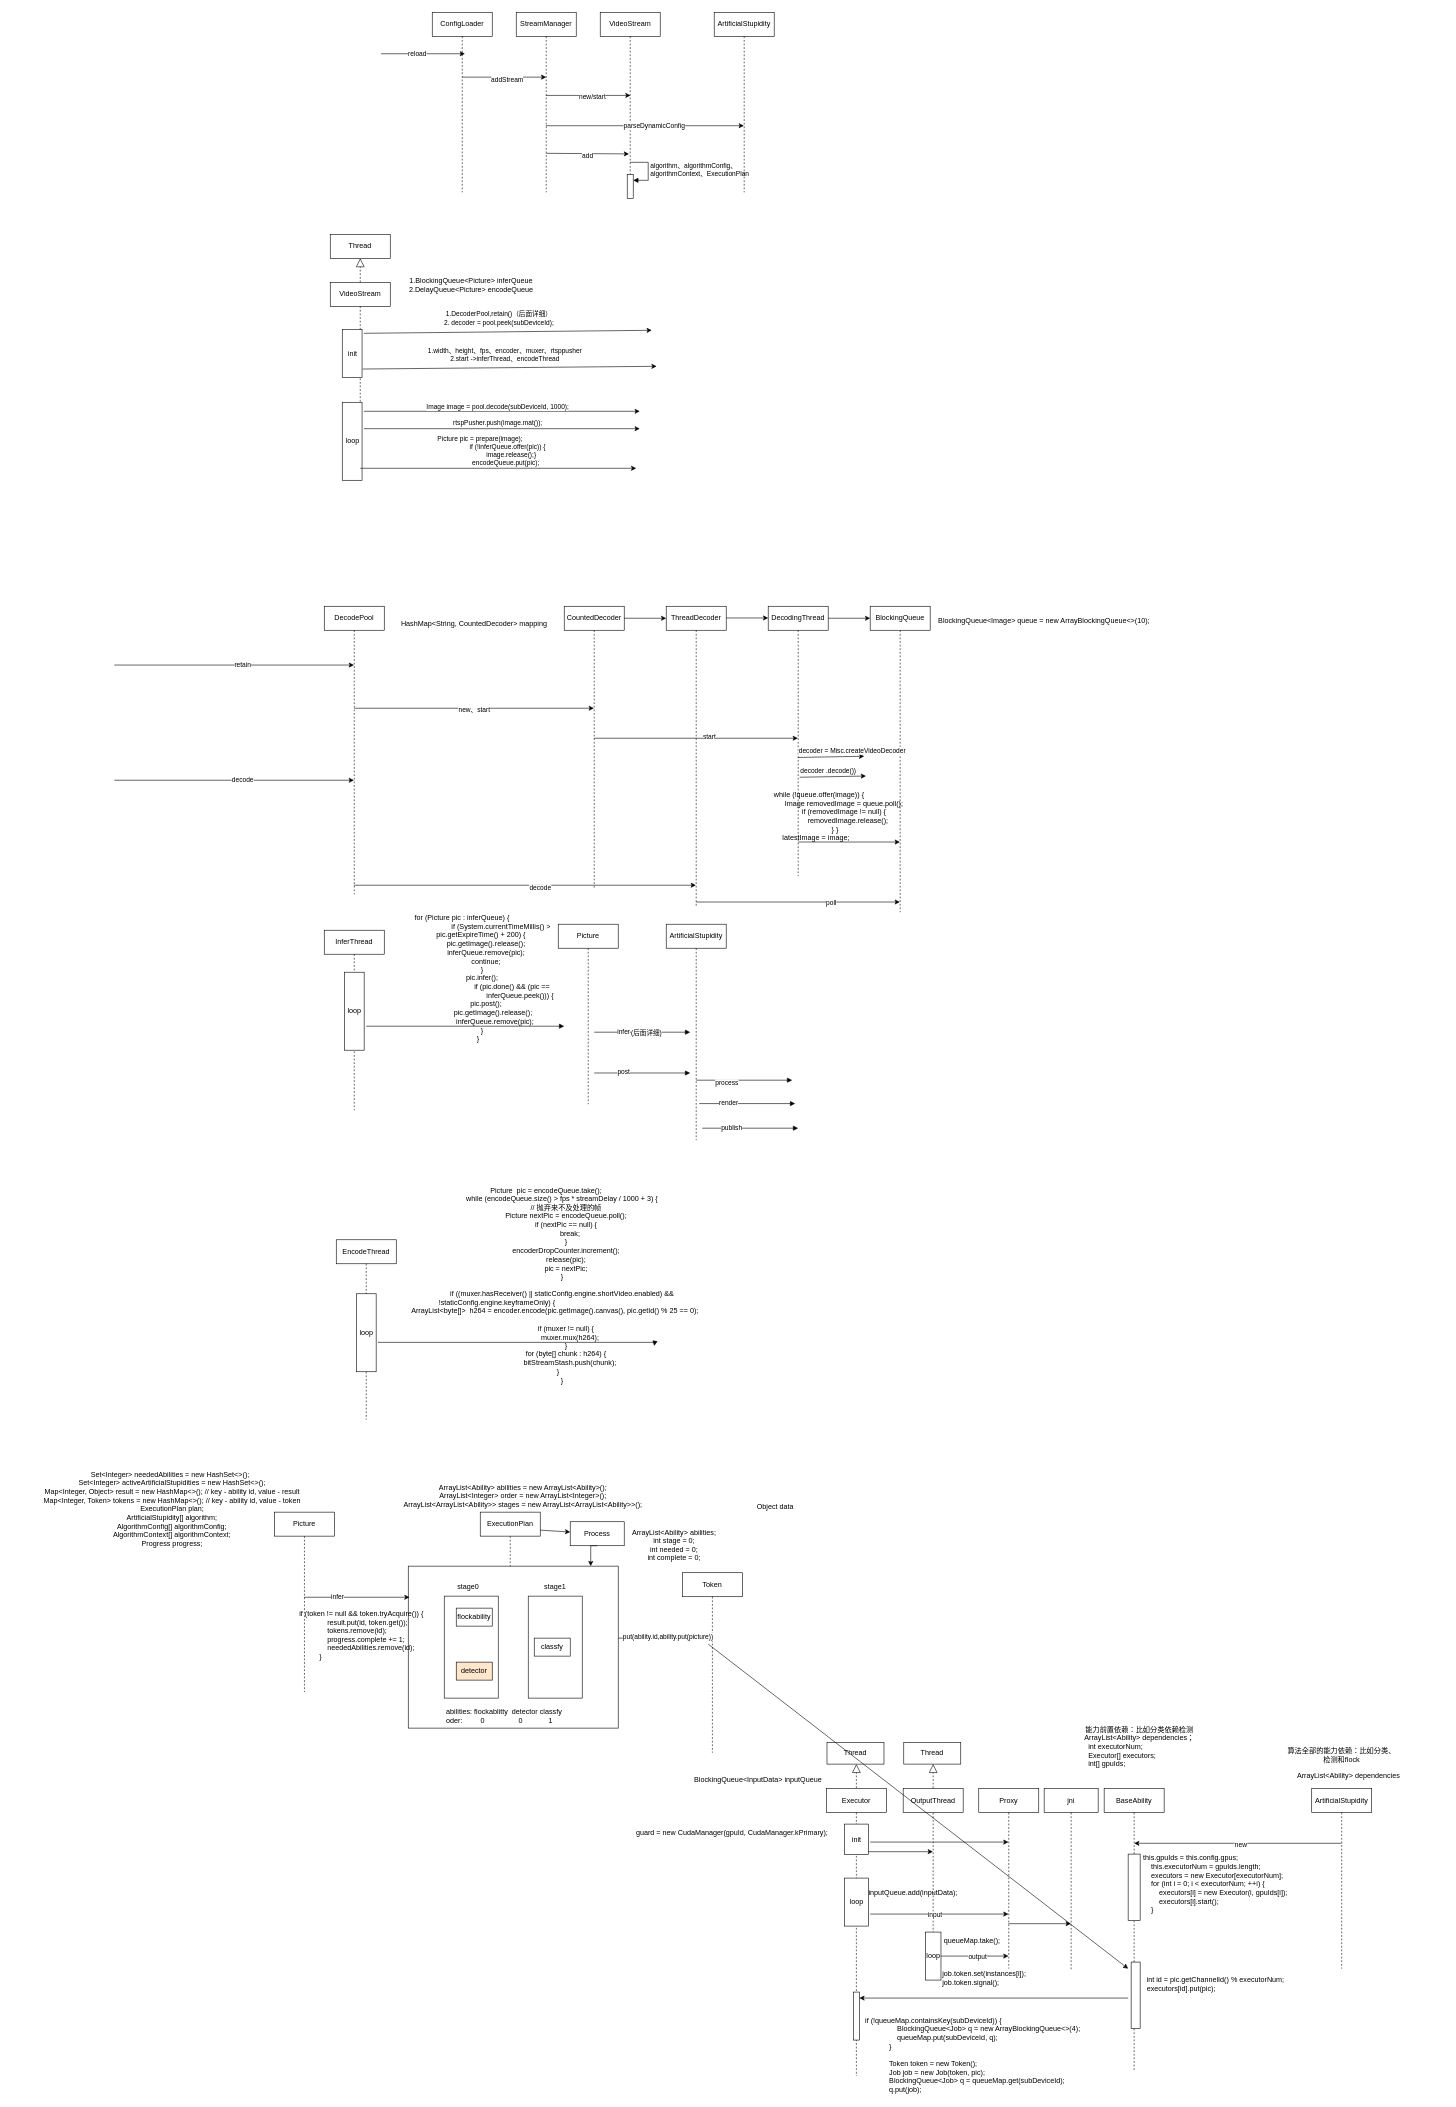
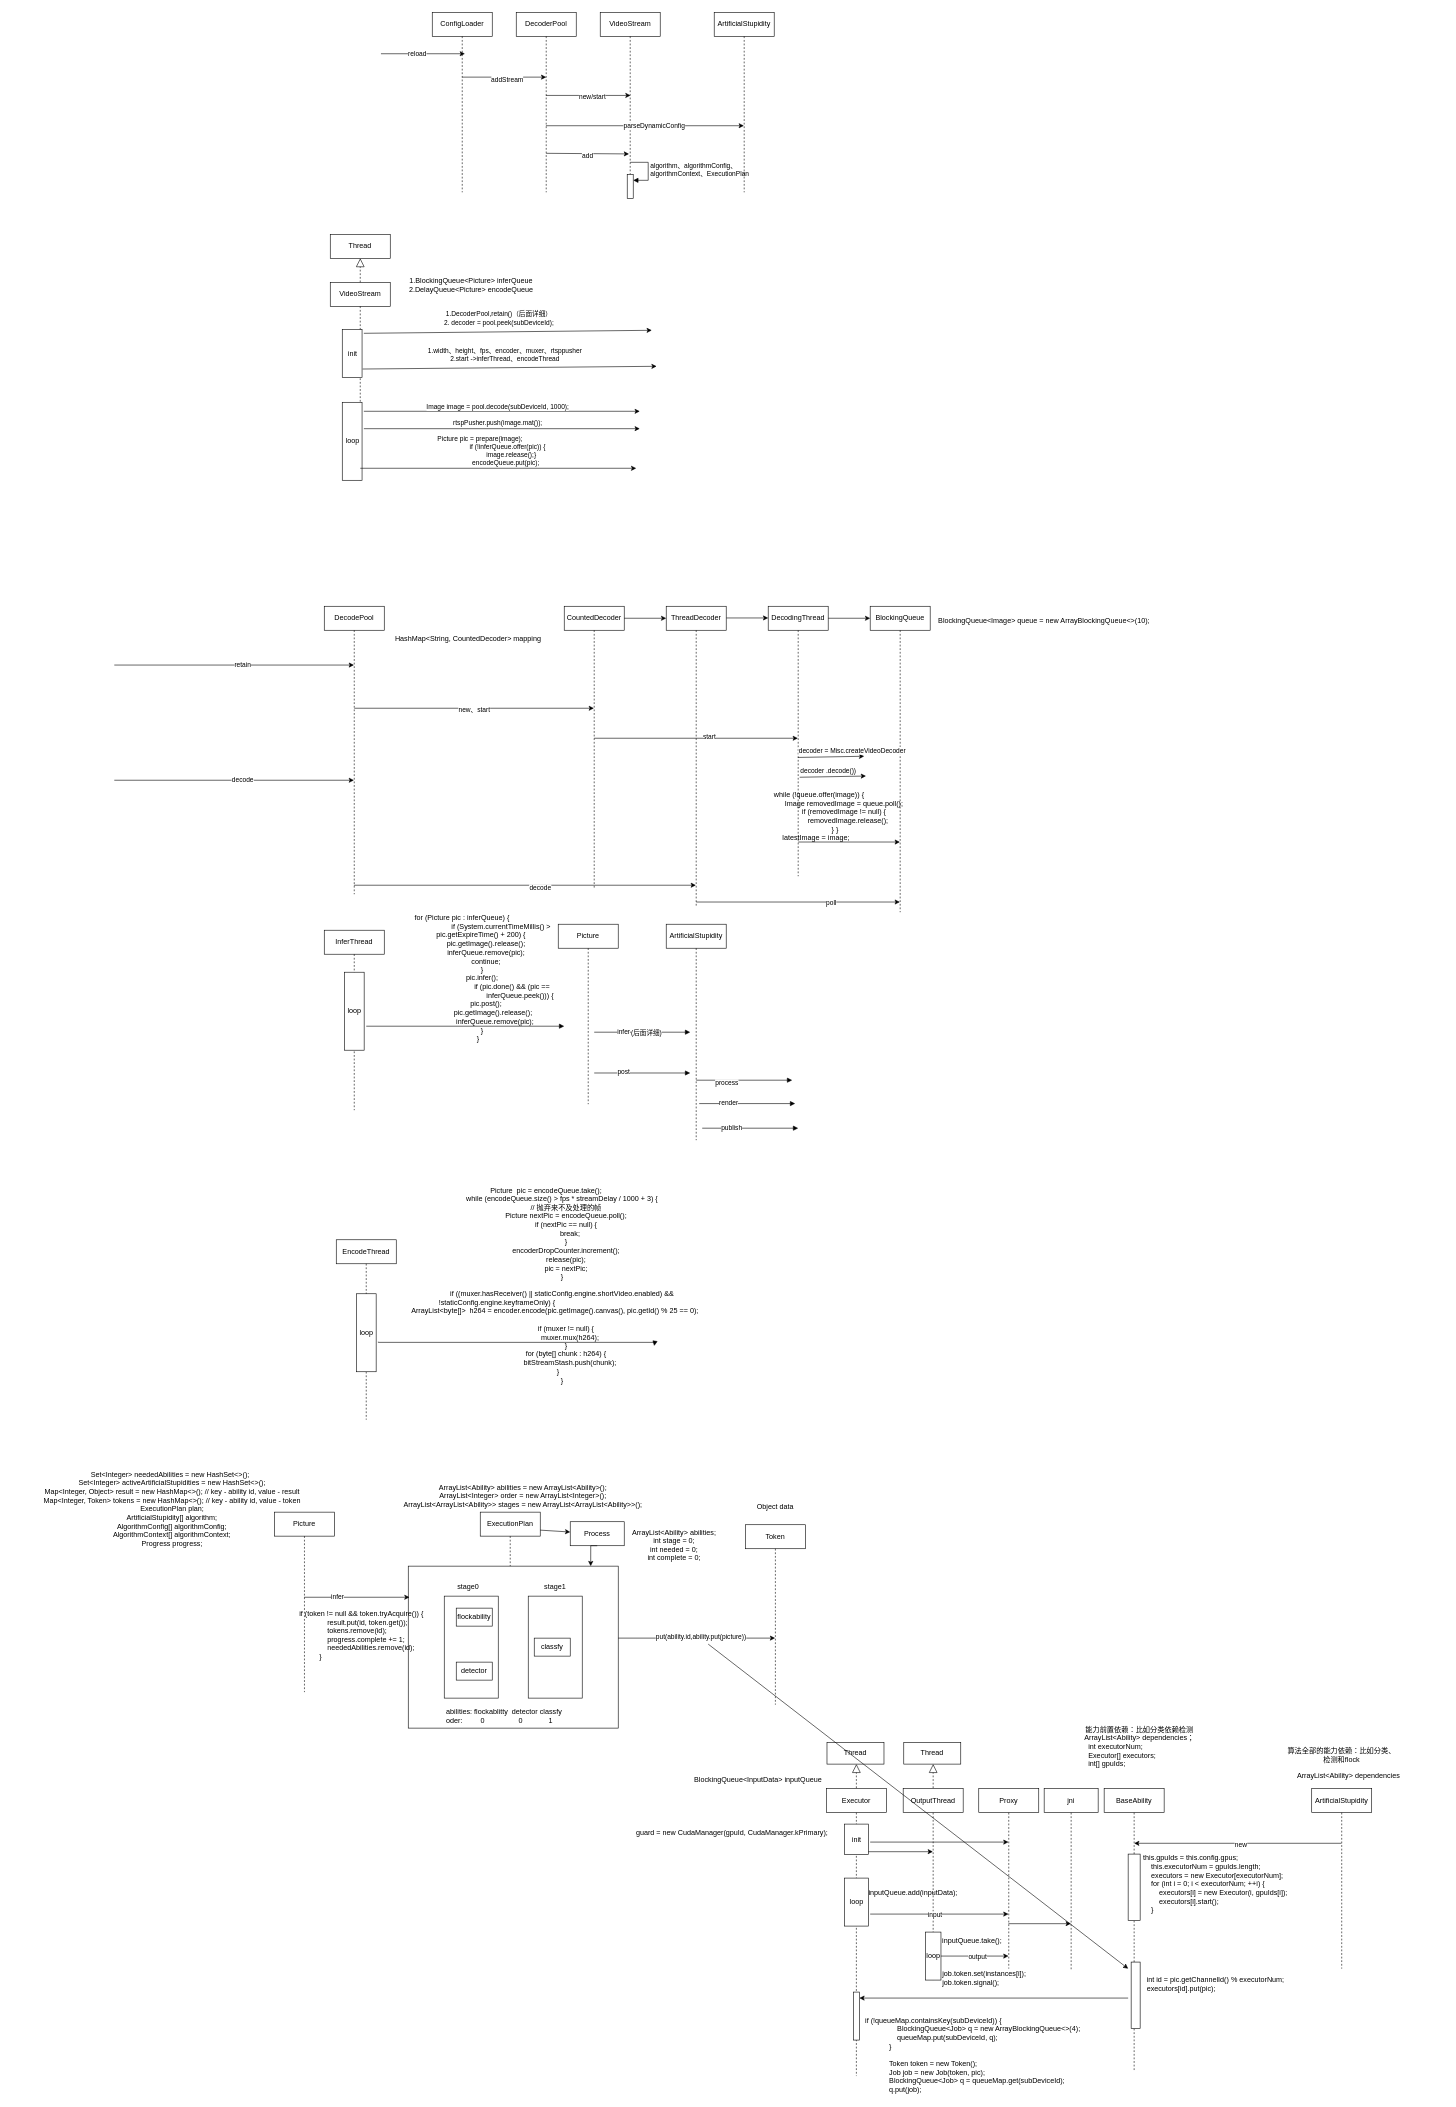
- <mxCell id="9" value="StreamManager" style="shape=umlLifeline;perimeter=lifelinePerimeter;whiteSpace=wrap;html=1;container=1;dropTarget=0;collapsible=0;recursiveResize=0;outlineConnect=0;portConstraint=eastwest;newEdgeStyle={&quot;curved&quot;:0,&quot;rounded&quot;:0};" parent="1" vertex="1"><mxGeometry x="860" y="20" width="100" height="300" as="geometry" /></mxCell>
+ <mxCell id="9" value="DecoderPool" style="shape=umlLifeline;perimeter=lifelinePerimeter;whiteSpace=wrap;html=1;container=1;dropTarget=0;collapsible=0;recursiveResize=0;outlineConnect=0;portConstraint=eastwest;newEdgeStyle={&quot;curved&quot;:0,&quot;rounded&quot;:0};" parent="1" vertex="1"><mxGeometry x="860" y="20" width="100" height="300" as="geometry" /></mxCell>
- <mxCell id="56" value="HashMap&amp;lt;String, CountedDecoder&amp;gt; mapping" style="text;html=1;strokeColor=none;fillColor=none;align=center;verticalAlign=middle;whiteSpace=wrap;rounded=0;" parent="1" vertex="1"><mxGeometry x="660" y="1020" width="260" height="40" as="geometry" /></mxCell>
+ <mxCell id="56" value="HashMap&amp;lt;String, CountedDecoder&amp;gt; mapping" style="text;html=1;strokeColor=none;fillColor=none;align=center;verticalAlign=middle;whiteSpace=wrap;rounded=0;" parent="1" vertex="1"><mxGeometry x="650" y="1045" width="260" height="40" as="geometry" /></mxCell>
- <mxCell id="88" value="Token" style="shape=umlLifeline;perimeter=lifelinePerimeter;whiteSpace=wrap;html=1;container=1;dropTarget=0;collapsible=0;recursiveResize=0;outlineConnect=0;portConstraint=eastwest;newEdgeStyle={&quot;curved&quot;:0,&quot;rounded&quot;:0};" parent="1" vertex="1"><mxGeometry x="1137" y="2621" width="100" height="300" as="geometry" /></mxCell>
+ <mxCell id="88" value="Token" style="shape=umlLifeline;perimeter=lifelinePerimeter;whiteSpace=wrap;html=1;container=1;dropTarget=0;collapsible=0;recursiveResize=0;outlineConnect=0;portConstraint=eastwest;newEdgeStyle={&quot;curved&quot;:0,&quot;rounded&quot;:0};" parent="1" vertex="1"><mxGeometry x="1242" y="2541" width="100" height="300" as="geometry" /></mxCell>
- <mxCell id="102" value="detector" style="rounded=0;whiteSpace=wrap;html=1;fillColor=#ffe6cc;" vertex="1" parent="1"><mxGeometry x="760" y="2770" width="60" height="30" as="geometry" /></mxCell>
+ <mxCell id="102" value="detector" style="rounded=0;whiteSpace=wrap;html=1;" vertex="1" parent="1"><mxGeometry x="760" y="2770" width="60" height="30" as="geometry" /></mxCell>
- <mxCell id="140" value="&lt;div style=&quot;text-align: left;&quot;&gt;&lt;span style=&quot;background-color: initial;&quot;&gt;queueMap.take();&lt;/span&gt;&lt;br&gt;&lt;/div&gt;" style="text;html=1;strokeColor=none;fillColor=none;align=center;verticalAlign=middle;whiteSpace=wrap;rounded=0;" vertex="1" parent="1"><mxGeometry x="1490" y="3220" width="260" height="30" as="geometry" /></mxCell>
+ <mxCell id="140" value="&lt;div style=&quot;text-align: left;&quot;&gt;&lt;span style=&quot;background-color: initial;&quot;&gt;inputQueue.take();&lt;/span&gt;&lt;br&gt;&lt;/div&gt;" style="text;html=1;strokeColor=none;fillColor=none;align=center;verticalAlign=middle;whiteSpace=wrap;rounded=0;" vertex="1" parent="1"><mxGeometry x="1490" y="3220" width="260" height="30" as="geometry" /></mxCell>
